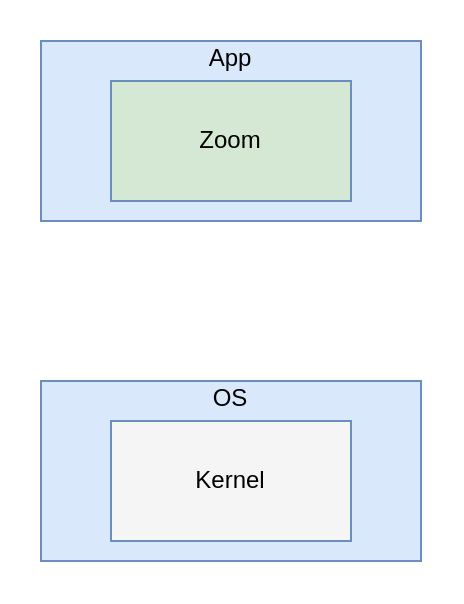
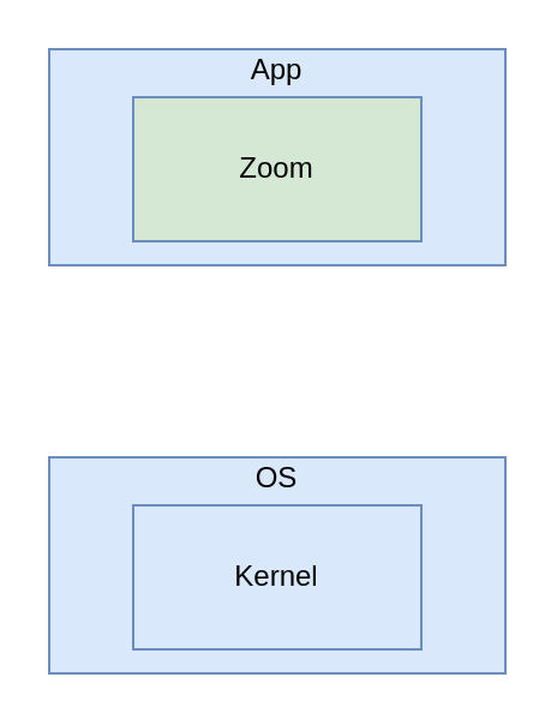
- <mxCell id="3" value="Kernel" style="rounded=0;whiteSpace=wrap;html=1;fillColor=#f5f5f5;strokeColor=#6c8ebf;" vertex="1" parent="1"><mxGeometry x="55" y="210" width="120" height="60" as="geometry" /></mxCell>
+ <mxCell id="3" value="Kernel" style="rounded=0;whiteSpace=wrap;html=1;fillColor=#dae8fc;strokeColor=#6c8ebf;" vertex="1" parent="1"><mxGeometry x="55" y="210" width="120" height="60" as="geometry" /></mxCell>
